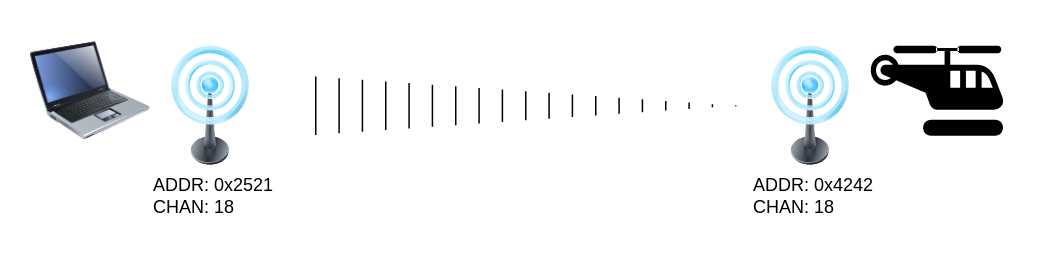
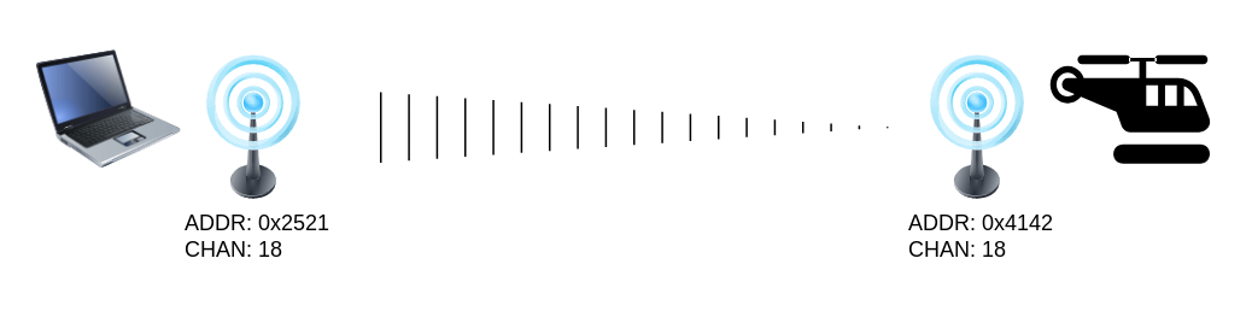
- <mxCell id="8" value="ADDR: 0x4242&lt;br&gt;CHAN: 18" style="text;html=1;align=left;verticalAlign=middle;resizable=0;points=[];autosize=1;strokeColor=none;fillColor=none;" vertex="1" parent="1"><mxGeometry x="500" y="110" width="100" height="40" as="geometry" /></mxCell>
+ <mxCell id="8" value="ADDR: 0x4142&lt;br&gt;CHAN: 18" style="text;html=1;align=left;verticalAlign=middle;resizable=0;points=[];autosize=1;strokeColor=none;fillColor=none;" vertex="1" parent="1"><mxGeometry x="500" y="110" width="100" height="40" as="geometry" /></mxCell>
